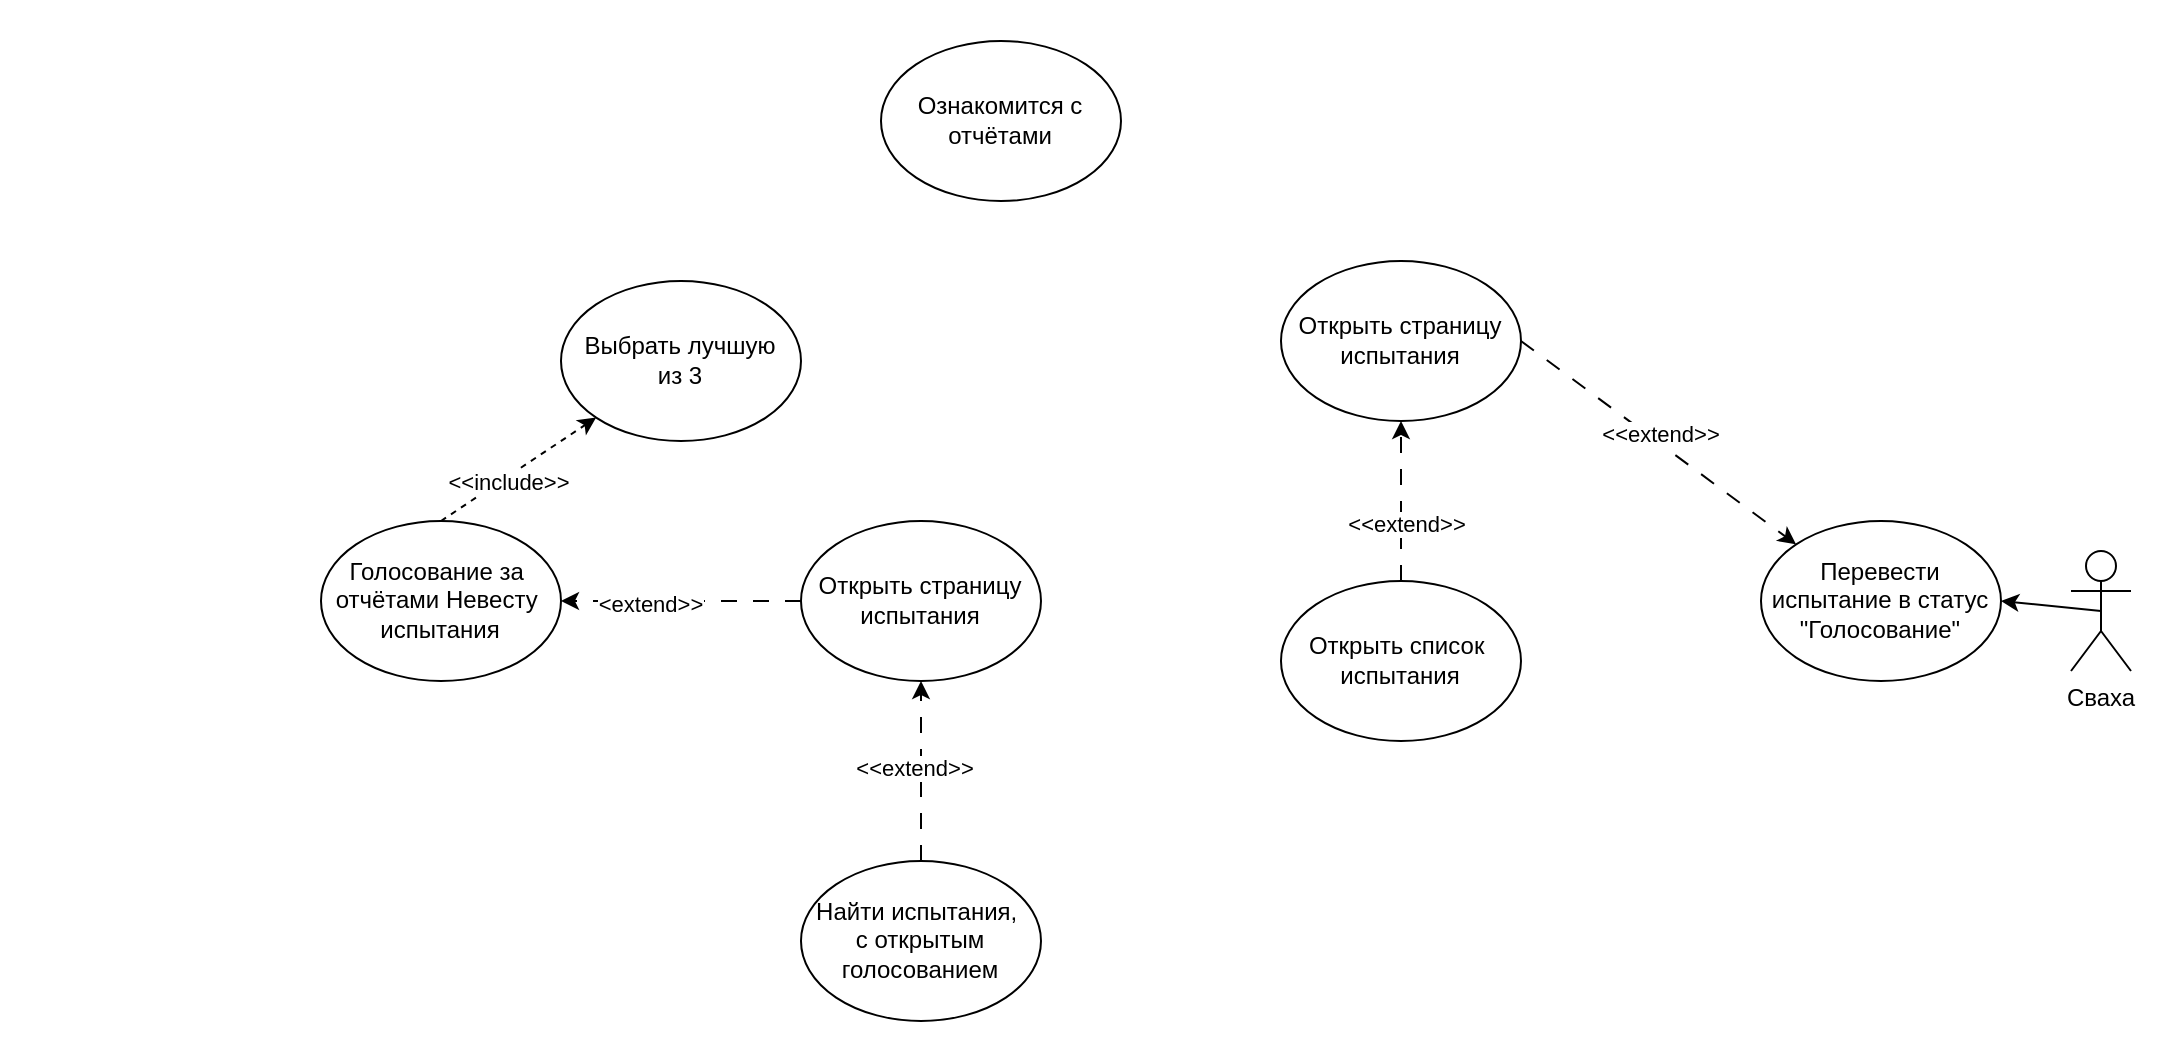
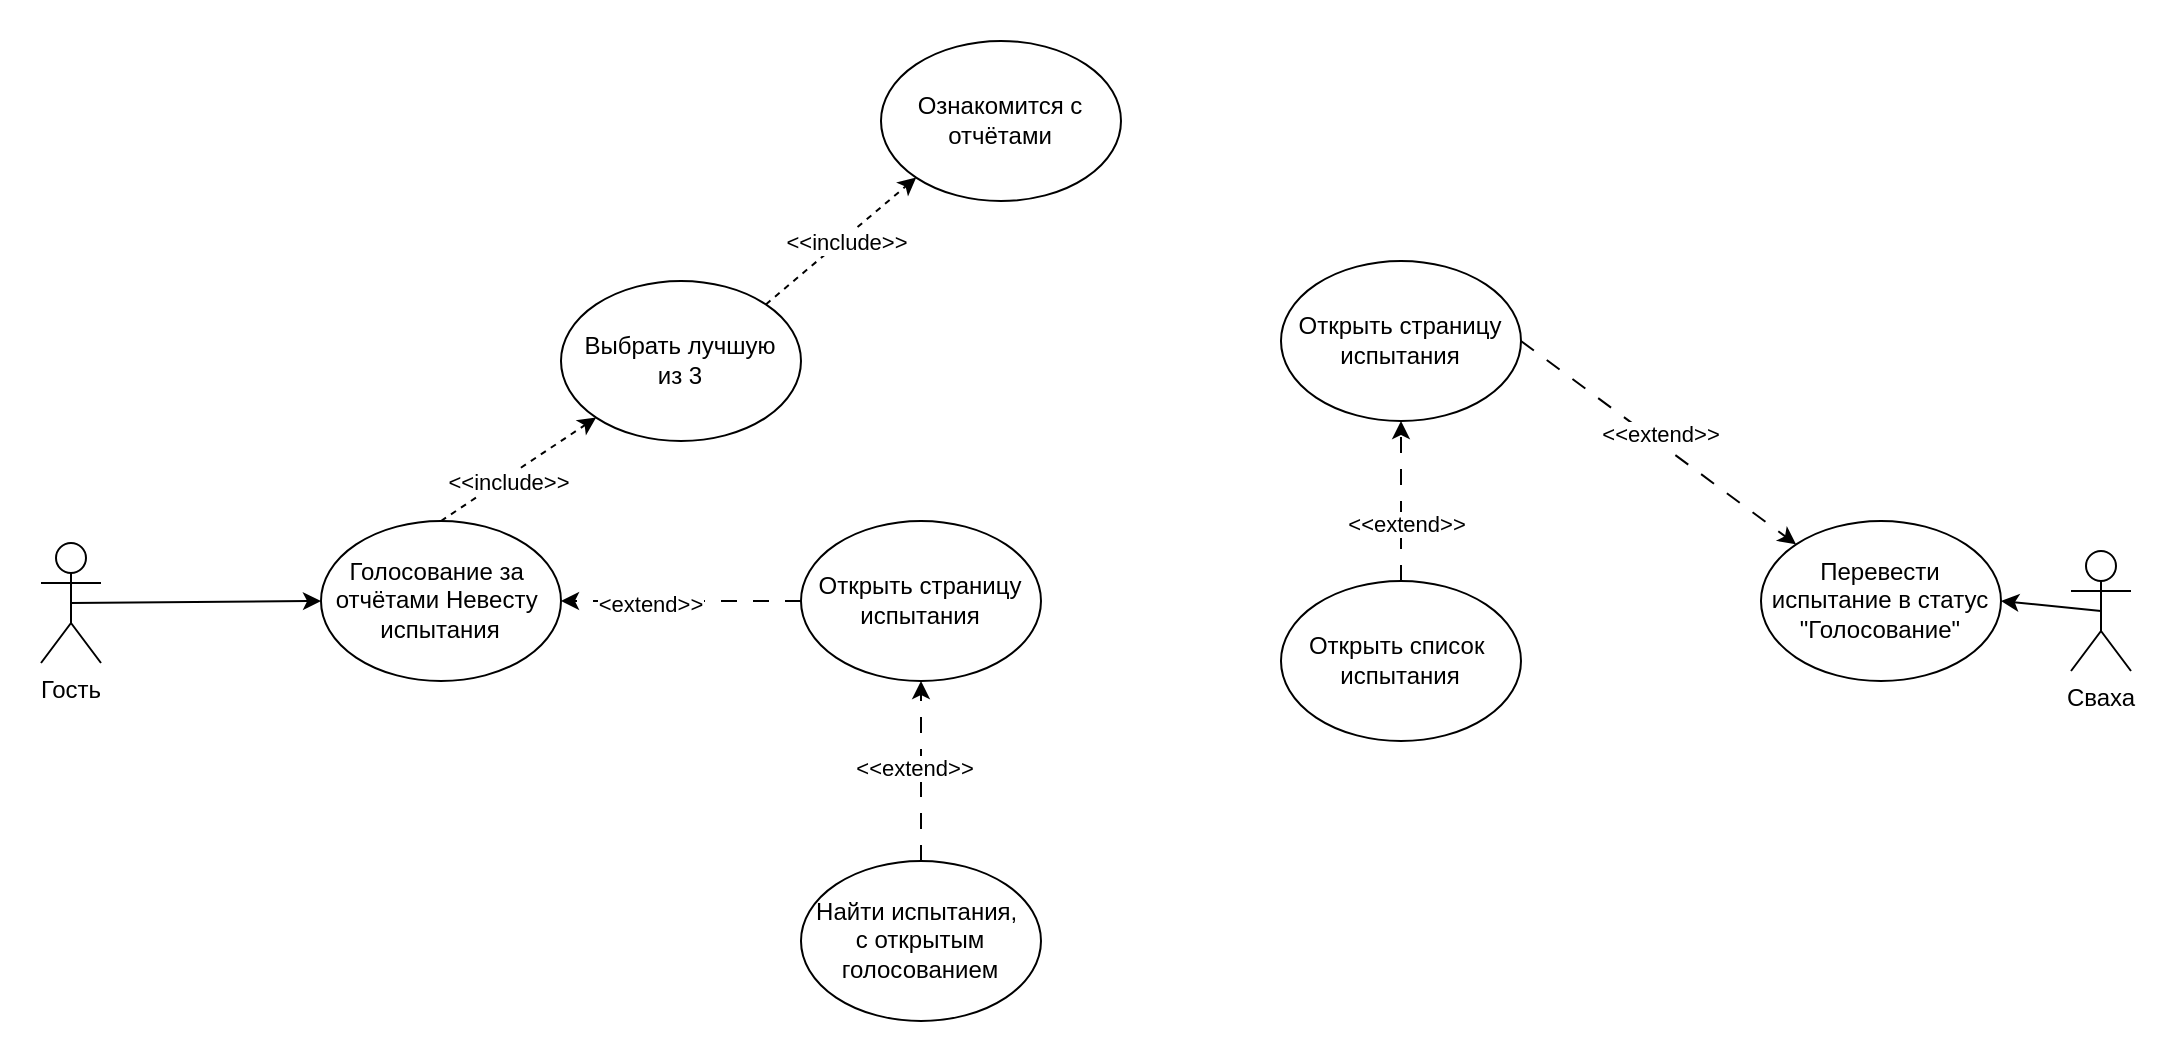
+ <mxCell id="7" style="edgeStyle=none;html=1;exitX=1;exitY=0;exitDx=0;exitDy=0;entryX=0;entryY=1;entryDx=0;entryDy=0;dashed=1;" edge="1" parent="1" source="9" target="22"><mxGeometry relative="1" as="geometry" /></mxCell>
+ <mxCell id="8" value="&amp;lt;&amp;lt;include&amp;gt;&amp;gt;" style="edgeLabel;html=1;align=center;verticalAlign=middle;resizable=0;points=[];" vertex="1" connectable="0" parent="7"><mxGeometry x="0.029" y="-2" relative="1" as="geometry"><mxPoint as="offset" /></mxGeometry></mxCell>
+ <mxCell id="2" style="edgeStyle=none;html=1;exitX=0.5;exitY=0.5;exitDx=0;exitDy=0;exitPerimeter=0;entryX=0;entryY=0.5;entryDx=0;entryDy=0;" edge="1" parent="1" source="3" target="6"><mxGeometry relative="1" as="geometry" /></mxCell>
+ <mxCell id="3" value="Гость" style="shape=umlActor;verticalLabelPosition=bottom;verticalAlign=top;html=1;outlineConnect=0;" vertex="1" parent="1"><mxGeometry x="20" y="271" width="30" height="60" as="geometry" /></mxCell>
